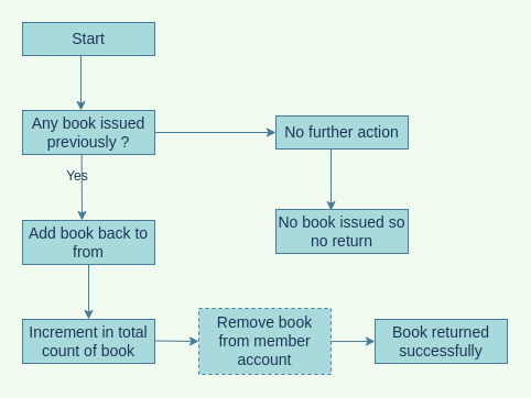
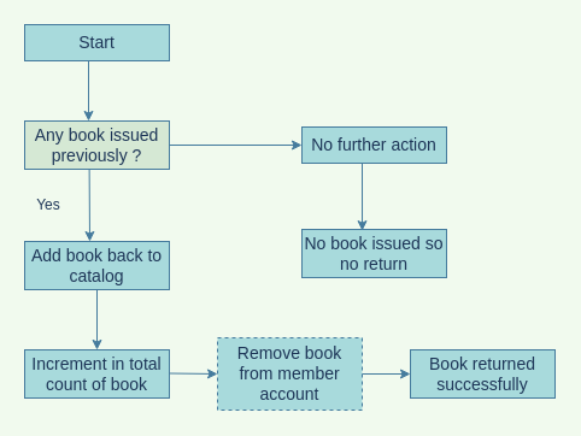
- <mxCell id="4" value="&lt;font style=&quot;font-size: 14px&quot;&gt;Any book issued previously ?&lt;/font&gt;" style="rounded=0;whiteSpace=wrap;html=1;fillColor=#A8DADC;strokeColor=#457B9D;fontColor=#1D3557;" parent="1" vertex="1"><mxGeometry x="20" y="100" width="120" height="40" as="geometry" /></mxCell>
+ <mxCell id="4" value="&lt;font style=&quot;font-size: 14px&quot;&gt;Any book issued previously ?&lt;/font&gt;" style="rounded=0;whiteSpace=wrap;html=1;fillColor=#d5e8d4;strokeColor=#457B9D;fontColor=#1D3557;" parent="1" vertex="1"><mxGeometry x="20" y="100" width="120" height="40" as="geometry" /></mxCell>
- <mxCell id="13" value="Yes" style="text;html=1;strokeColor=none;fillColor=none;align=center;verticalAlign=middle;whiteSpace=wrap;rounded=0;fontColor=#1D3557;" parent="1" vertex="1"><mxGeometry x="50" y="150" width="40" height="20" as="geometry" /></mxCell>
+ <mxCell id="13" value="Yes" style="text;html=1;strokeColor=none;fillColor=none;align=center;verticalAlign=middle;whiteSpace=wrap;rounded=0;fontColor=#1D3557;" parent="1" vertex="1"><mxGeometry x="20" y="160" width="40" height="20" as="geometry" /></mxCell>
- <mxCell id="11" value="&lt;span style=&quot;font-size: 14px&quot;&gt;Add book back to from&lt;/span&gt;" style="rounded=0;whiteSpace=wrap;html=1;fillColor=#A8DADC;strokeColor=#457B9D;fontColor=#1D3557;" parent="1" vertex="1"><mxGeometry x="20" y="200" width="120" height="40" as="geometry" /></mxCell>
+ <mxCell id="11" value="&lt;span style=&quot;font-size: 14px&quot;&gt;Add book back to catalog&lt;/span&gt;" style="rounded=0;whiteSpace=wrap;html=1;fillColor=#A8DADC;strokeColor=#457B9D;fontColor=#1D3557;" parent="1" vertex="1"><mxGeometry x="20" y="200" width="120" height="40" as="geometry" /></mxCell>
